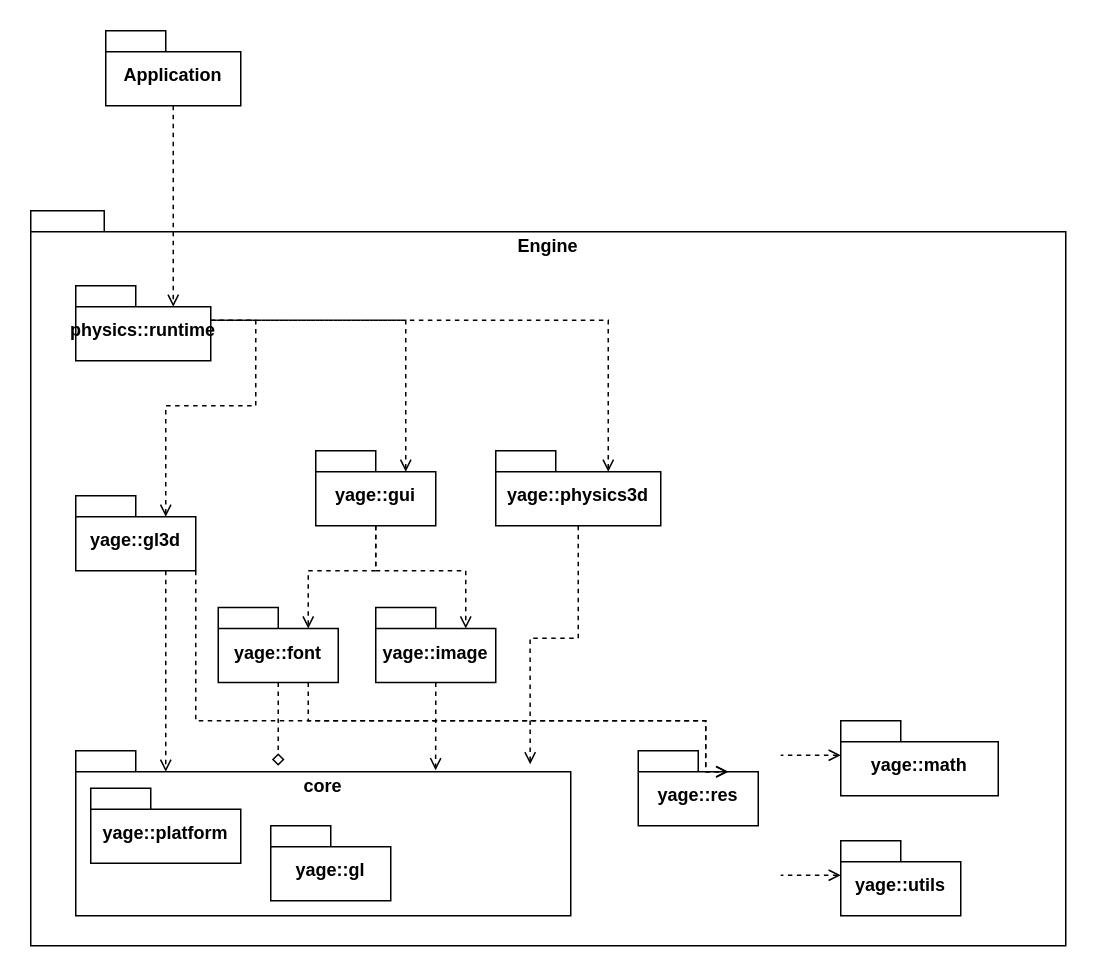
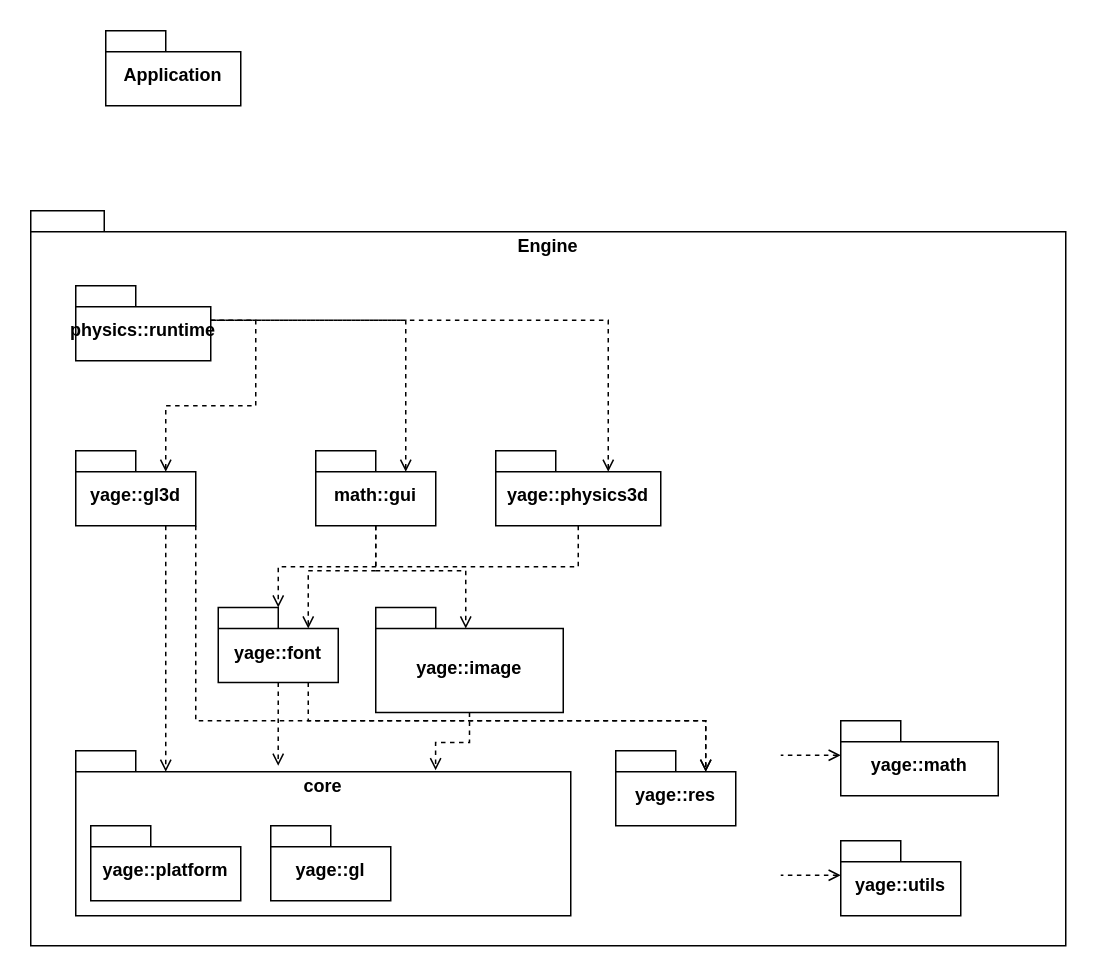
- <mxCell id="29" style="edgeStyle=orthogonalEdgeStyle;rounded=0;orthogonalLoop=1;jettySize=auto;html=1;exitX=0.5;exitY=1;exitDx=0;exitDy=0;exitPerimeter=0;entryX=0;entryY=0;entryDx=65;entryDy=14;entryPerimeter=0;endArrow=open;endFill=0;dashed=1;" edge="1" parent="1" source="15" target="14"><mxGeometry relative="1" as="geometry" /></mxCell>
- <mxCell id="13" value="yage::gui" style="shape=folder;fontStyle=1;spacingTop=10;tabWidth=40;tabHeight=14;tabPosition=left;html=1;whiteSpace=wrap;" vertex="1" parent="1"><mxGeometry x="210" y="300" width="80" height="50" as="geometry" /></mxCell>
+ <mxCell id="13" value="math::gui" style="shape=folder;fontStyle=1;spacingTop=10;tabWidth=40;tabHeight=14;tabPosition=left;html=1;whiteSpace=wrap;" vertex="1" parent="1"><mxGeometry x="210" y="300" width="80" height="50" as="geometry" /></mxCell>
- <mxCell id="7" value="yage::gl3d" style="shape=folder;fontStyle=1;spacingTop=10;tabWidth=40;tabHeight=14;tabPosition=left;html=1;whiteSpace=wrap;" vertex="1" parent="1"><mxGeometry x="50" y="330" width="80" height="50" as="geometry" /></mxCell>
+ <mxCell id="7" value="yage::gl3d" style="shape=folder;fontStyle=1;spacingTop=10;tabWidth=40;tabHeight=14;tabPosition=left;html=1;whiteSpace=wrap;" vertex="1" parent="1"><mxGeometry x="50" y="300" width="80" height="50" as="geometry" /></mxCell>
- <mxCell id="26" style="edgeStyle=orthogonalEdgeStyle;rounded=0;orthogonalLoop=1;jettySize=auto;html=1;exitX=0.5;exitY=1;exitDx=0;exitDy=0;exitPerimeter=0;entryX=0.918;entryY=0.082;entryDx=0;entryDy=0;entryPerimeter=0;dashed=1;endArrow=open;endFill=0;" edge="1" parent="1" source="8" target="3"><mxGeometry relative="1" as="geometry" /></mxCell>
+ <mxCell id="26" style="edgeStyle=orthogonalEdgeStyle;rounded=0;orthogonalLoop=1;jettySize=auto;html=1;exitX=0.5;exitY=1;exitDx=0;exitDy=0;exitPerimeter=0;dashed=1;endArrow=open;endFill=0;" edge="1" parent="1" source="8" target="12"><mxGeometry relative="1" as="geometry" /></mxCell>
- <mxCell id="4" value="yage::image" style="shape=folder;fontStyle=1;spacingTop=10;tabWidth=40;tabHeight=14;tabPosition=left;html=1;whiteSpace=wrap;" vertex="1" parent="1"><mxGeometry x="250" y="404.5" width="80" height="50" as="geometry" /></mxCell>
+ <mxCell id="4" value="yage::image" style="shape=folder;fontStyle=1;spacingTop=10;tabWidth=40;tabHeight=14;tabPosition=left;html=1;whiteSpace=wrap;" vertex="1" parent="1"><mxGeometry x="250" y="404.5" width="125" height="70" as="geometry" /></mxCell>
- <mxCell id="24" style="edgeStyle=orthogonalEdgeStyle;rounded=0;orthogonalLoop=1;jettySize=auto;html=1;exitX=0.5;exitY=1;exitDx=0;exitDy=0;exitPerimeter=0;entryX=0.409;entryY=0.091;entryDx=0;entryDy=0;entryPerimeter=0;dashed=1;endArrow=diamond;endFill=0;" edge="1" parent="1" source="12" target="3"><mxGeometry relative="1" as="geometry" /></mxCell>
+ <mxCell id="24" style="edgeStyle=orthogonalEdgeStyle;rounded=0;orthogonalLoop=1;jettySize=auto;html=1;exitX=0.5;exitY=1;exitDx=0;exitDy=0;exitPerimeter=0;entryX=0.409;entryY=0.091;entryDx=0;entryDy=0;entryPerimeter=0;dashed=1;endArrow=open;endFill=0;" edge="1" parent="1" source="12" target="3"><mxGeometry relative="1" as="geometry" /></mxCell>
- <mxCell id="11" value="yage::res" style="shape=folder;fontStyle=1;spacingTop=10;tabWidth=40;tabHeight=14;tabPosition=left;html=1;whiteSpace=wrap;" vertex="1" parent="1"><mxGeometry x="425" y="500" width="80" height="50" as="geometry" /></mxCell>
+ <mxCell id="11" value="yage::res" style="shape=folder;fontStyle=1;spacingTop=10;tabWidth=40;tabHeight=14;tabPosition=left;html=1;whiteSpace=wrap;" vertex="1" parent="1"><mxGeometry x="410" y="500" width="80" height="50" as="geometry" /></mxCell>
- <mxCell id="9" value="yage::platform" style="shape=folder;fontStyle=1;spacingTop=10;tabWidth=40;tabHeight=14;tabPosition=left;html=1;whiteSpace=wrap;" vertex="1" parent="1"><mxGeometry x="60" y="525" width="100" height="50" as="geometry" /></mxCell>
+ <mxCell id="9" value="yage::platform" style="shape=folder;fontStyle=1;spacingTop=10;tabWidth=40;tabHeight=14;tabPosition=left;html=1;whiteSpace=wrap;" vertex="1" parent="1"><mxGeometry x="60" y="550" width="100" height="50" as="geometry" /></mxCell>
